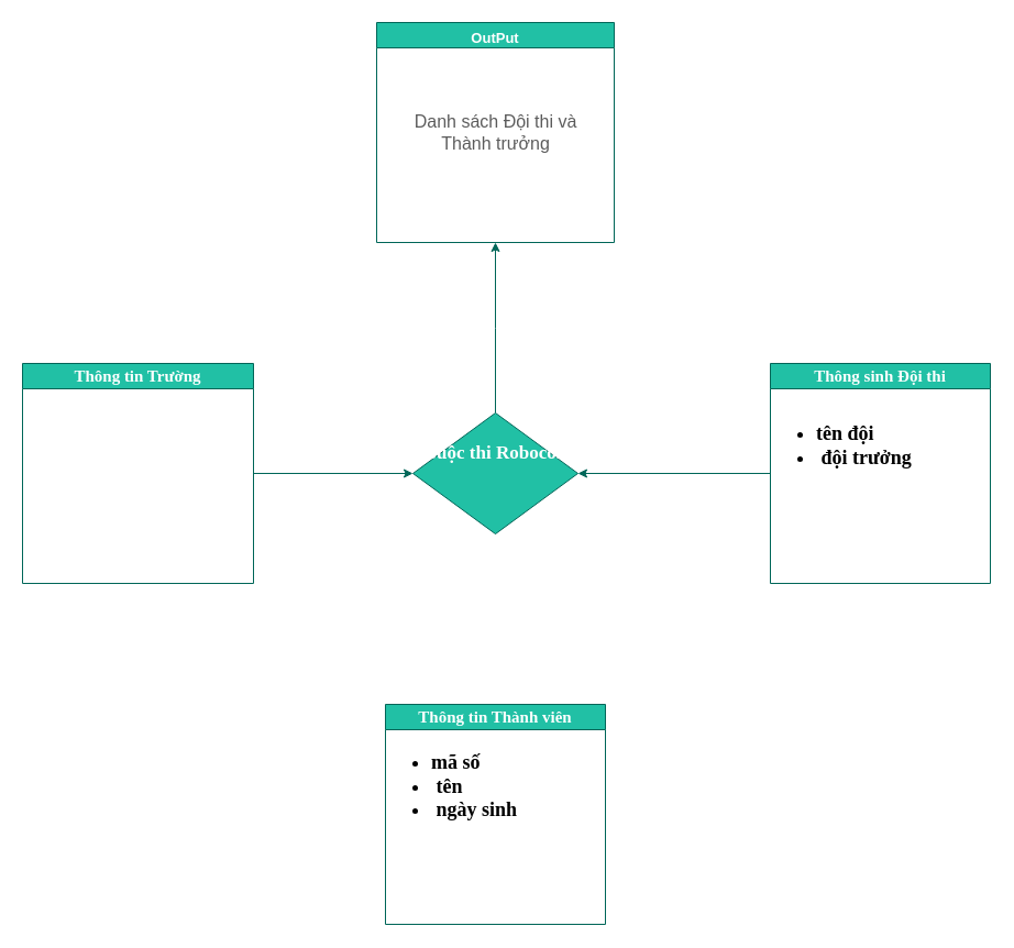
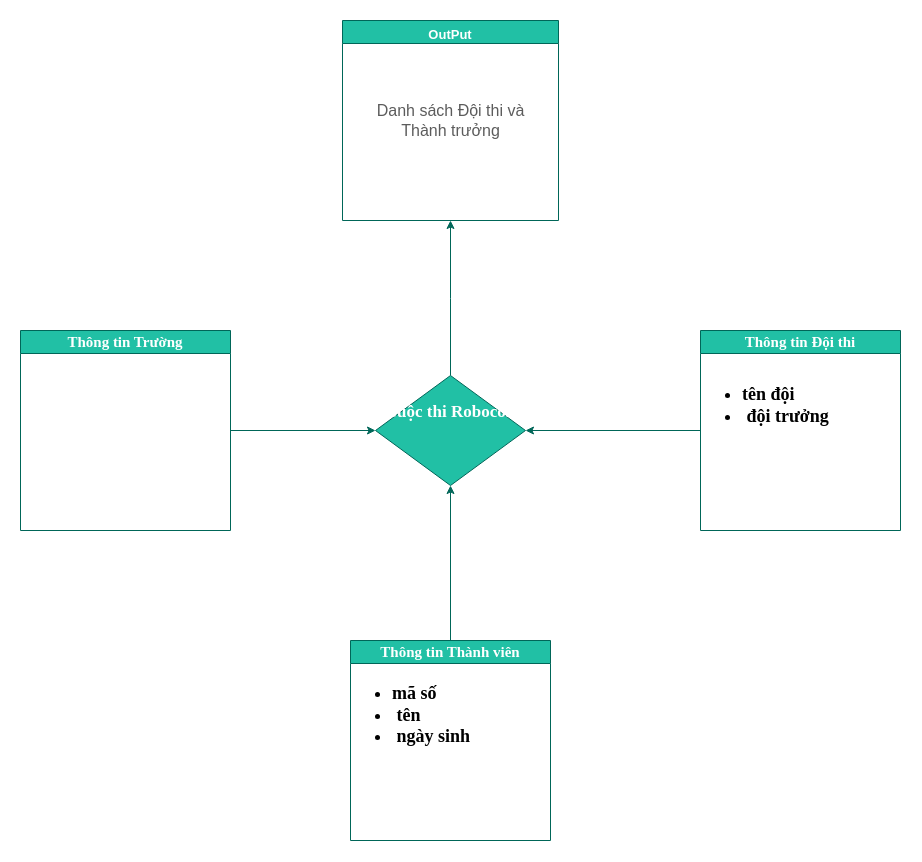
- <mxCell id="7" value="&lt;br style=&quot;font-size: 15px;&quot;&gt;&lt;span style=&quot;font-size: 15px;&quot;&gt;Thông sinh Đội thi&lt;/span&gt;" style="swimlane;whiteSpace=wrap;html=1;startSize=23;align=center;verticalAlign=bottom;fontSize=15;fontStyle=1;fontFamily=Times New Roman;labelBackgroundColor=none;fillColor=#21C0A5;strokeColor=#006658;fontColor=#FFFFFF;" vertex="1" parent="1"><mxGeometry x="700" y="330" width="200" height="200" as="geometry" /></mxCell>
+ <mxCell id="7" value="&lt;br style=&quot;font-size: 15px;&quot;&gt;&lt;span style=&quot;font-size: 15px;&quot;&gt;Thông tin Đội thi&lt;/span&gt;" style="swimlane;whiteSpace=wrap;html=1;startSize=23;align=center;verticalAlign=bottom;fontSize=15;fontStyle=1;fontFamily=Times New Roman;labelBackgroundColor=none;fillColor=#21C0A5;strokeColor=#006658;fontColor=#FFFFFF;" vertex="1" parent="1"><mxGeometry x="700" y="330" width="200" height="200" as="geometry" /></mxCell>
+ <mxCell id="9" style="edgeStyle=orthogonalEdgeStyle;rounded=0;orthogonalLoop=1;jettySize=auto;html=1;entryX=0.5;entryY=1;entryDx=0;entryDy=0;strokeColor=#006658;fontColor=#5C5C5C;fillColor=#21C0A5;" edge="1" parent="1" source="10" target="3"><mxGeometry relative="1" as="geometry" /></mxCell>
